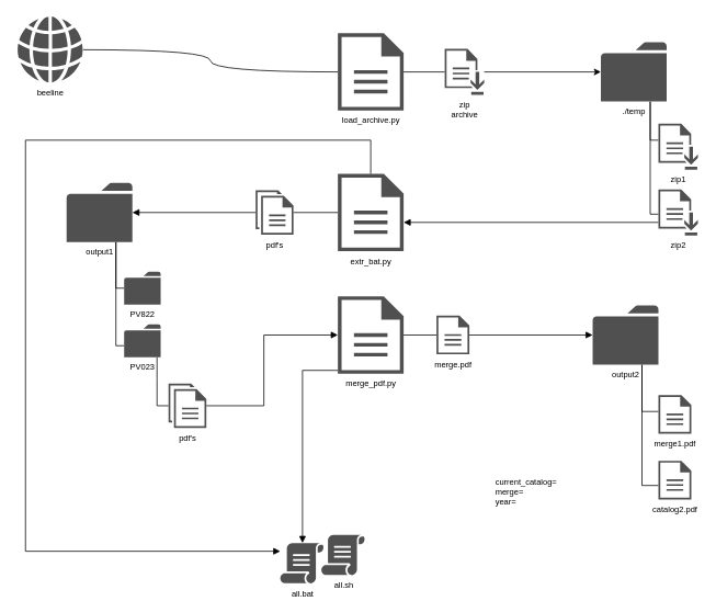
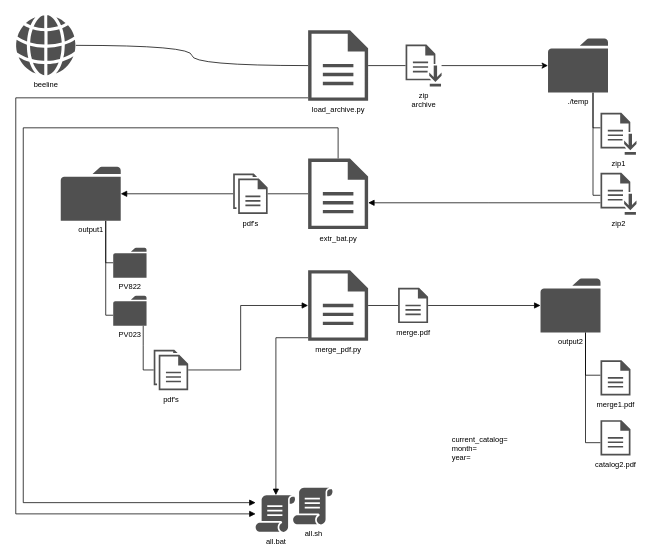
+ <mxCell id="4" style="edgeStyle=orthogonalEdgeStyle;rounded=0;orthogonalLoop=1;jettySize=auto;html=1;fontSize=10;endArrow=block;endFill=1;" parent="1" source="5" target="38" edge="1"><mxGeometry relative="1" as="geometry"><Array as="points"><mxPoint x="20" y="130" /><mxPoint x="20" y="685" /></Array></mxGeometry></mxCell>
- <mxCell id="40" value="current_catalog=&lt;br&gt;merge=&lt;br&gt;year=" style="text;html=1;align=left;verticalAlign=middle;resizable=0;points=[];autosize=1;strokeColor=none;fillColor=none;fontSize=10;" parent="1" vertex="1"><mxGeometry x="600" y="572" width="100" height="50" as="geometry" /></mxCell>
+ <mxCell id="40" value="current_catalog=&lt;br&gt;month=&lt;br&gt;year=" style="text;html=1;align=left;verticalAlign=middle;resizable=0;points=[];autosize=1;strokeColor=none;fillColor=none;fontSize=10;" parent="1" vertex="1"><mxGeometry x="600" y="572" width="100" height="50" as="geometry" /></mxCell>
